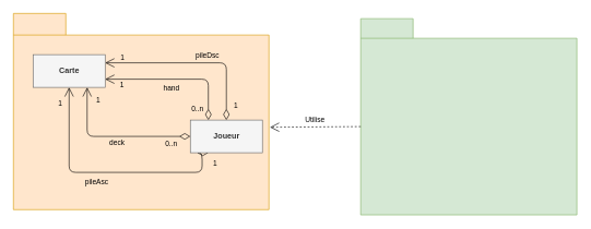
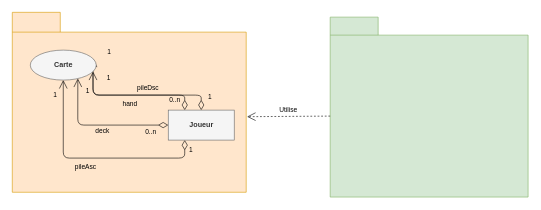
- <mxCell id="18" value="Carte" style="html=1;fontStyle=1;fillColor=#f5f5f5;strokeColor=#666666;fontColor=#333333;" vertex="1" parent="1"><mxGeometry x="50" y="83" width="110" height="50" as="geometry" /></mxCell>
+ <mxCell id="18" value="Carte" style="ellipse;html=1;fontStyle=1;fillColor=#f5f5f5;strokeColor=#666666;fontColor=#333333;" vertex="1" parent="1"><mxGeometry x="50" y="83" width="110" height="50" as="geometry" /></mxCell>
- <mxCell id="17" value="Joueur" style="html=1;fontStyle=1;fillColor=#f5f5f5;strokeColor=#666666;fontColor=#333333;" vertex="1" parent="1"><mxGeometry x="290" y="183" width="110" height="50" as="geometry" /></mxCell>
+ <mxCell id="17" value="Joueur" style="html=1;fontStyle=1;fillColor=#f5f5f5;strokeColor=#666666;fontColor=#333333;" vertex="1" parent="1"><mxGeometry x="280" y="183" width="110" height="50" as="geometry" /></mxCell>
